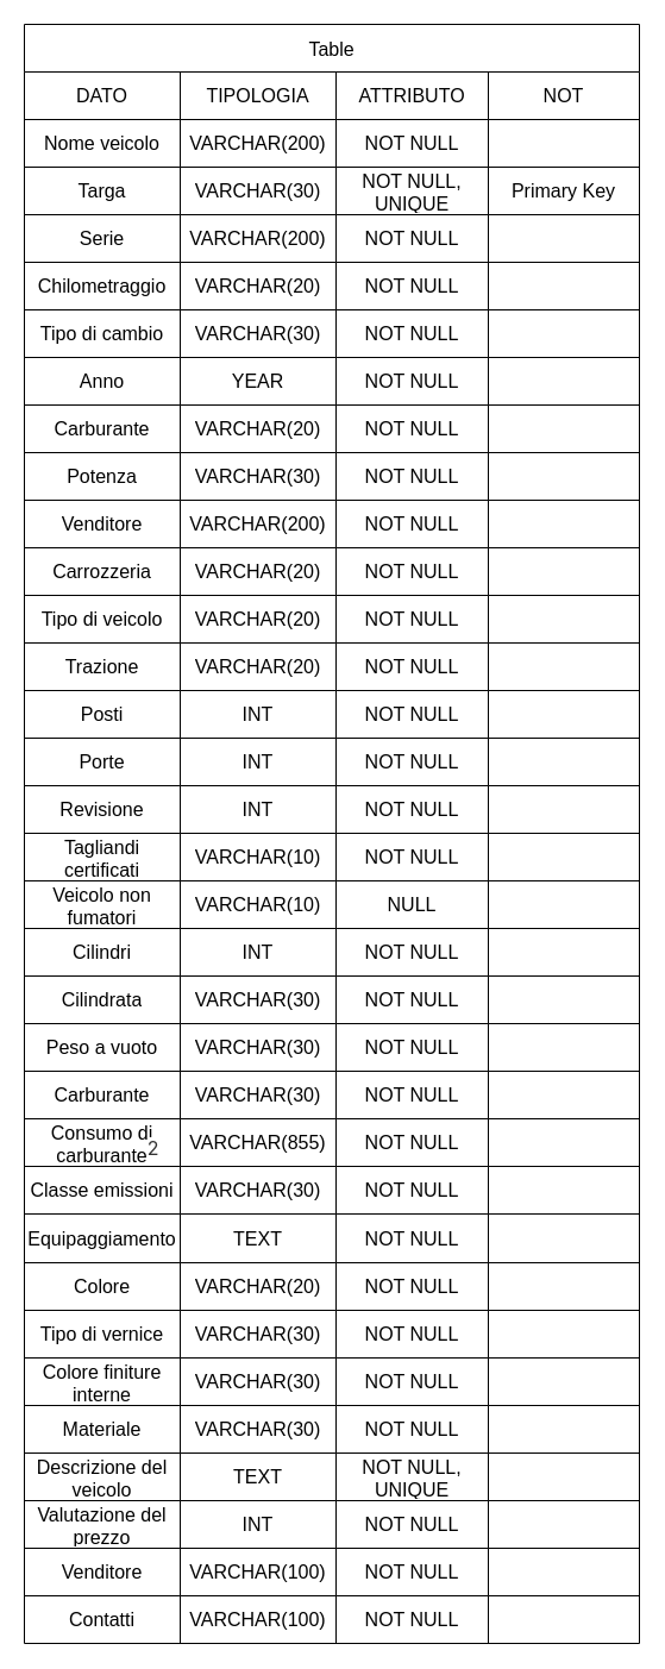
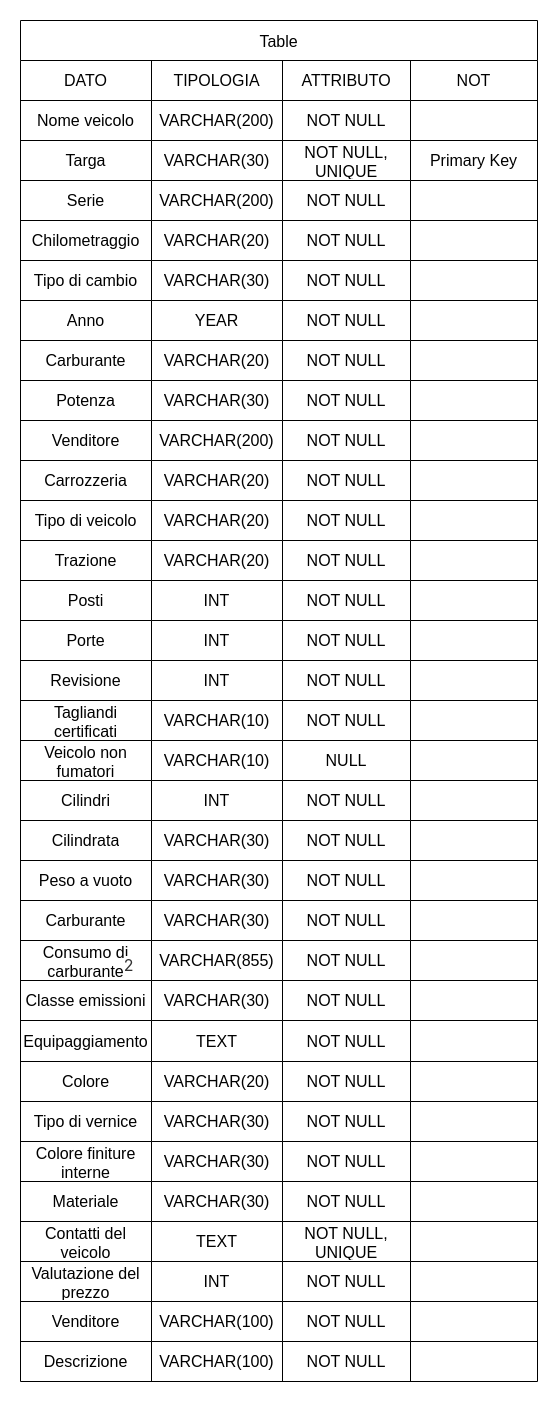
- <mxCell id="149" value="Descrizione del veicolo" style="shape=partialRectangle;html=1;whiteSpace=wrap;connectable=0;strokeColor=inherit;overflow=hidden;fillColor=none;top=0;left=0;bottom=0;right=0;pointerEvents=1;fontSize=16;" vertex="1" parent="148"><mxGeometry width="131" height="40" as="geometry"><mxRectangle width="131" height="40" as="alternateBounds" /></mxGeometry></mxCell>
+ <mxCell id="149" value="Contatti del veicolo" style="shape=partialRectangle;html=1;whiteSpace=wrap;connectable=0;strokeColor=inherit;overflow=hidden;fillColor=none;top=0;left=0;bottom=0;right=0;pointerEvents=1;fontSize=16;" vertex="1" parent="148"><mxGeometry width="131" height="40" as="geometry"><mxRectangle width="131" height="40" as="alternateBounds" /></mxGeometry></mxCell>
- <mxCell id="164" value="Contatti" style="shape=partialRectangle;html=1;whiteSpace=wrap;connectable=0;strokeColor=inherit;overflow=hidden;fillColor=none;top=0;left=0;bottom=0;right=0;pointerEvents=1;fontSize=16;" vertex="1" parent="163"><mxGeometry width="131" height="40" as="geometry"><mxRectangle width="131" height="40" as="alternateBounds" /></mxGeometry></mxCell>
+ <mxCell id="164" value="Descrizione" style="shape=partialRectangle;html=1;whiteSpace=wrap;connectable=0;strokeColor=inherit;overflow=hidden;fillColor=none;top=0;left=0;bottom=0;right=0;pointerEvents=1;fontSize=16;" vertex="1" parent="163"><mxGeometry width="131" height="40" as="geometry"><mxRectangle width="131" height="40" as="alternateBounds" /></mxGeometry></mxCell>
